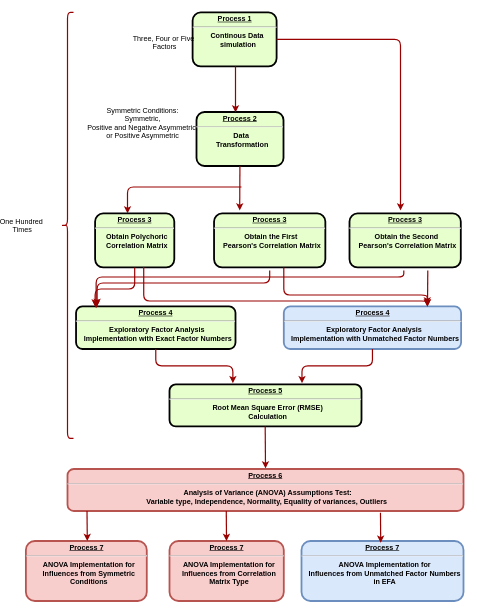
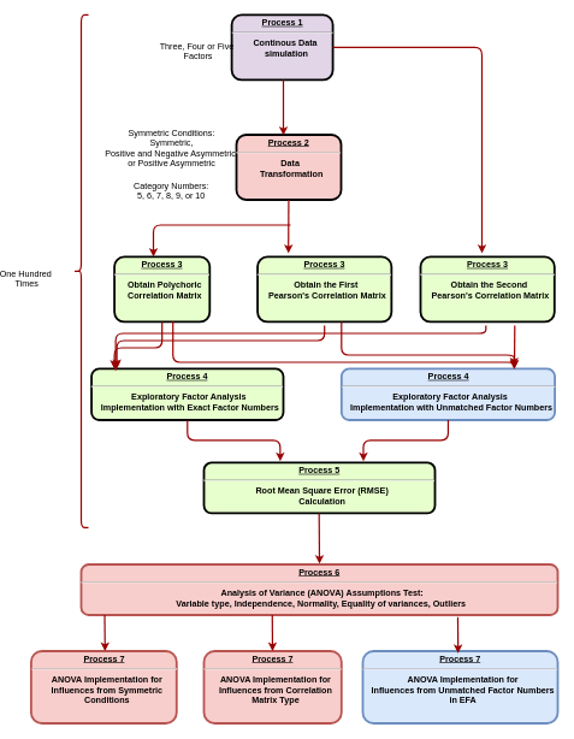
- <mxCell id="2" value="&lt;p style=&quot;margin: 0px; margin-top: 4px; text-align: center; text-decoration: underline;&quot;&gt;&lt;strong&gt;Process 1&lt;/strong&gt;&lt;/p&gt;&lt;hr&gt;&lt;p style=&quot;margin: 0px; margin-left: 8px;&quot;&gt;Continous Data&lt;/p&gt;&lt;p style=&quot;margin: 0px; margin-left: 8px;&quot;&gt;&amp;nbsp;simulation&lt;/p&gt;" style="verticalAlign=middle;align=center;overflow=fill;fontSize=12;fontFamily=Helvetica;html=1;rounded=1;fontStyle=1;strokeWidth=3;fillColor=#E6FFCC;movable=0;resizable=0;rotatable=0;deletable=0;editable=0;locked=1;connectable=0;" parent="1" vertex="1"><mxGeometry x="318.5" y="20" width="140" height="90" as="geometry" /></mxCell>
+ <mxCell id="2" value="&lt;p style=&quot;margin: 0px; margin-top: 4px; text-align: center; text-decoration: underline;&quot;&gt;&lt;strong&gt;Process 1&lt;/strong&gt;&lt;/p&gt;&lt;hr&gt;&lt;p style=&quot;margin: 0px; margin-left: 8px;&quot;&gt;Continous Data&lt;/p&gt;&lt;p style=&quot;margin: 0px; margin-left: 8px;&quot;&gt;&amp;nbsp;simulation&lt;/p&gt;" style="verticalAlign=middle;align=center;overflow=fill;fontSize=12;fontFamily=Helvetica;html=1;rounded=1;fontStyle=1;strokeWidth=3;fillColor=#e1d5e7;movable=0;resizable=0;rotatable=0;deletable=0;editable=0;locked=1;connectable=0;" parent="1" vertex="1"><mxGeometry x="318.5" y="20" width="140" height="90" as="geometry" /></mxCell>
- <mxCell id="3" value="&lt;p style=&quot;margin: 0px; margin-top: 4px; text-align: center; text-decoration: underline;&quot;&gt;&lt;strong&gt;Process 2&lt;br&gt;&lt;/strong&gt;&lt;/p&gt;&lt;hr&gt;&lt;p style=&quot;margin: 0px; margin-left: 8px;&quot;&gt;Data&amp;nbsp;&lt;/p&gt;&lt;p style=&quot;margin: 0px; margin-left: 8px;&quot;&gt;Transformation&lt;/p&gt;" style="verticalAlign=middle;align=center;overflow=fill;fontSize=12;fontFamily=Helvetica;html=1;rounded=1;fontStyle=1;strokeWidth=3;fillColor=#E6FFCC;movable=0;resizable=0;rotatable=0;deletable=0;editable=0;locked=1;connectable=0;" parent="1" vertex="1"><mxGeometry x="325" y="186" width="145" height="90" as="geometry" /></mxCell>
+ <mxCell id="3" value="&lt;p style=&quot;margin: 0px; margin-top: 4px; text-align: center; text-decoration: underline;&quot;&gt;&lt;strong&gt;Process 2&lt;br&gt;&lt;/strong&gt;&lt;/p&gt;&lt;hr&gt;&lt;p style=&quot;margin: 0px; margin-left: 8px;&quot;&gt;Data&amp;nbsp;&lt;/p&gt;&lt;p style=&quot;margin: 0px; margin-left: 8px;&quot;&gt;Transformation&lt;/p&gt;" style="verticalAlign=middle;align=center;overflow=fill;fontSize=12;fontFamily=Helvetica;html=1;rounded=1;fontStyle=1;strokeWidth=3;fillColor=#f8cecc;movable=0;resizable=0;rotatable=0;deletable=0;editable=0;locked=1;connectable=0;" parent="1" vertex="1"><mxGeometry x="325" y="186" width="145" height="90" as="geometry" /></mxCell>
+ <mxCell id="8" value="Category Numbers:&#10;5, 6, 7, 8, 9, or 10" style="text;spacingTop=-5;align=center;movable=0;resizable=0;rotatable=0;deletable=0;editable=0;locked=1;connectable=0;" vertex="1" parent="1"><mxGeometry x="175" y="247.75" width="120" height="39" as="geometry" /></mxCell>
- <mxCell id="16" value="One Hundred &#10;Times" style="text;spacingTop=-5;align=center;movable=0;resizable=0;rotatable=0;deletable=0;editable=0;locked=1;connectable=0;" vertex="1" parent="1"><mxGeometry x="20" y="360" width="30" height="20" as="geometry" /></mxCell>
+ <mxCell id="16" value="One Hundred &#10;Times" style="text;spacingTop=-5;align=center;movable=0;resizable=0;rotatable=0;deletable=0;editable=0;locked=1;connectable=0;" vertex="1" parent="1"><mxGeometry x="20" y="370" width="30" height="20" as="geometry" /></mxCell>
